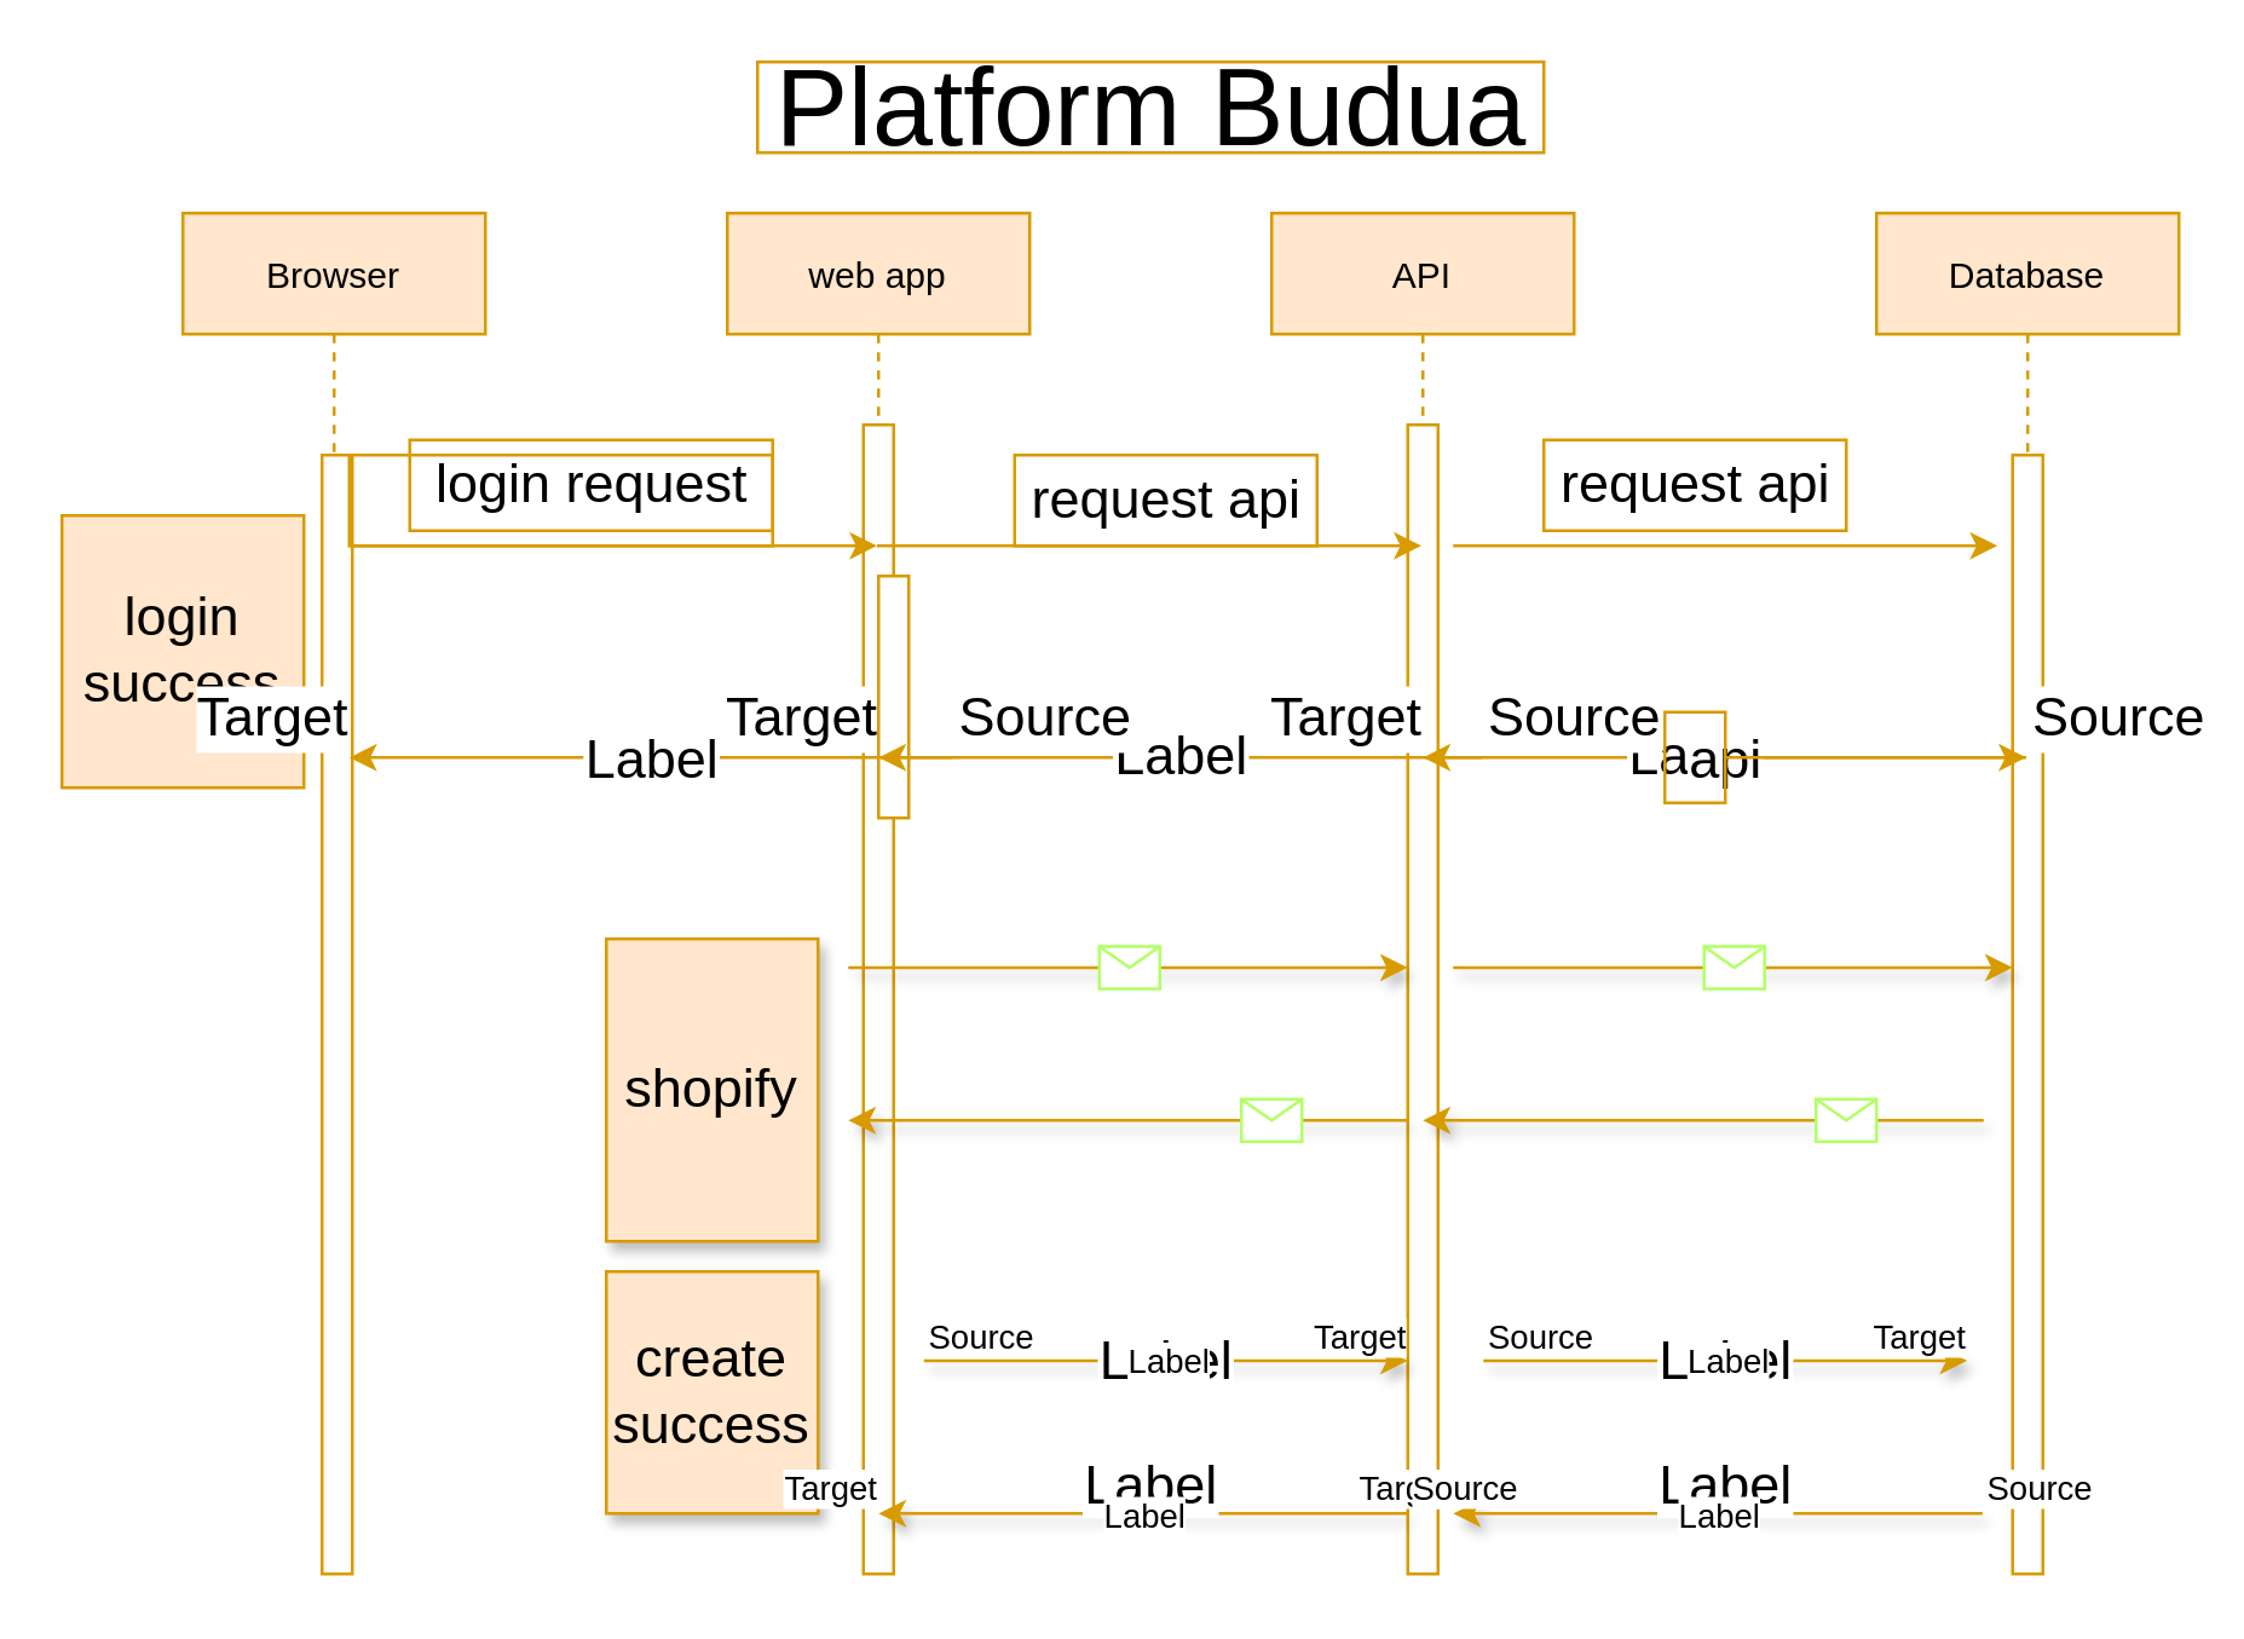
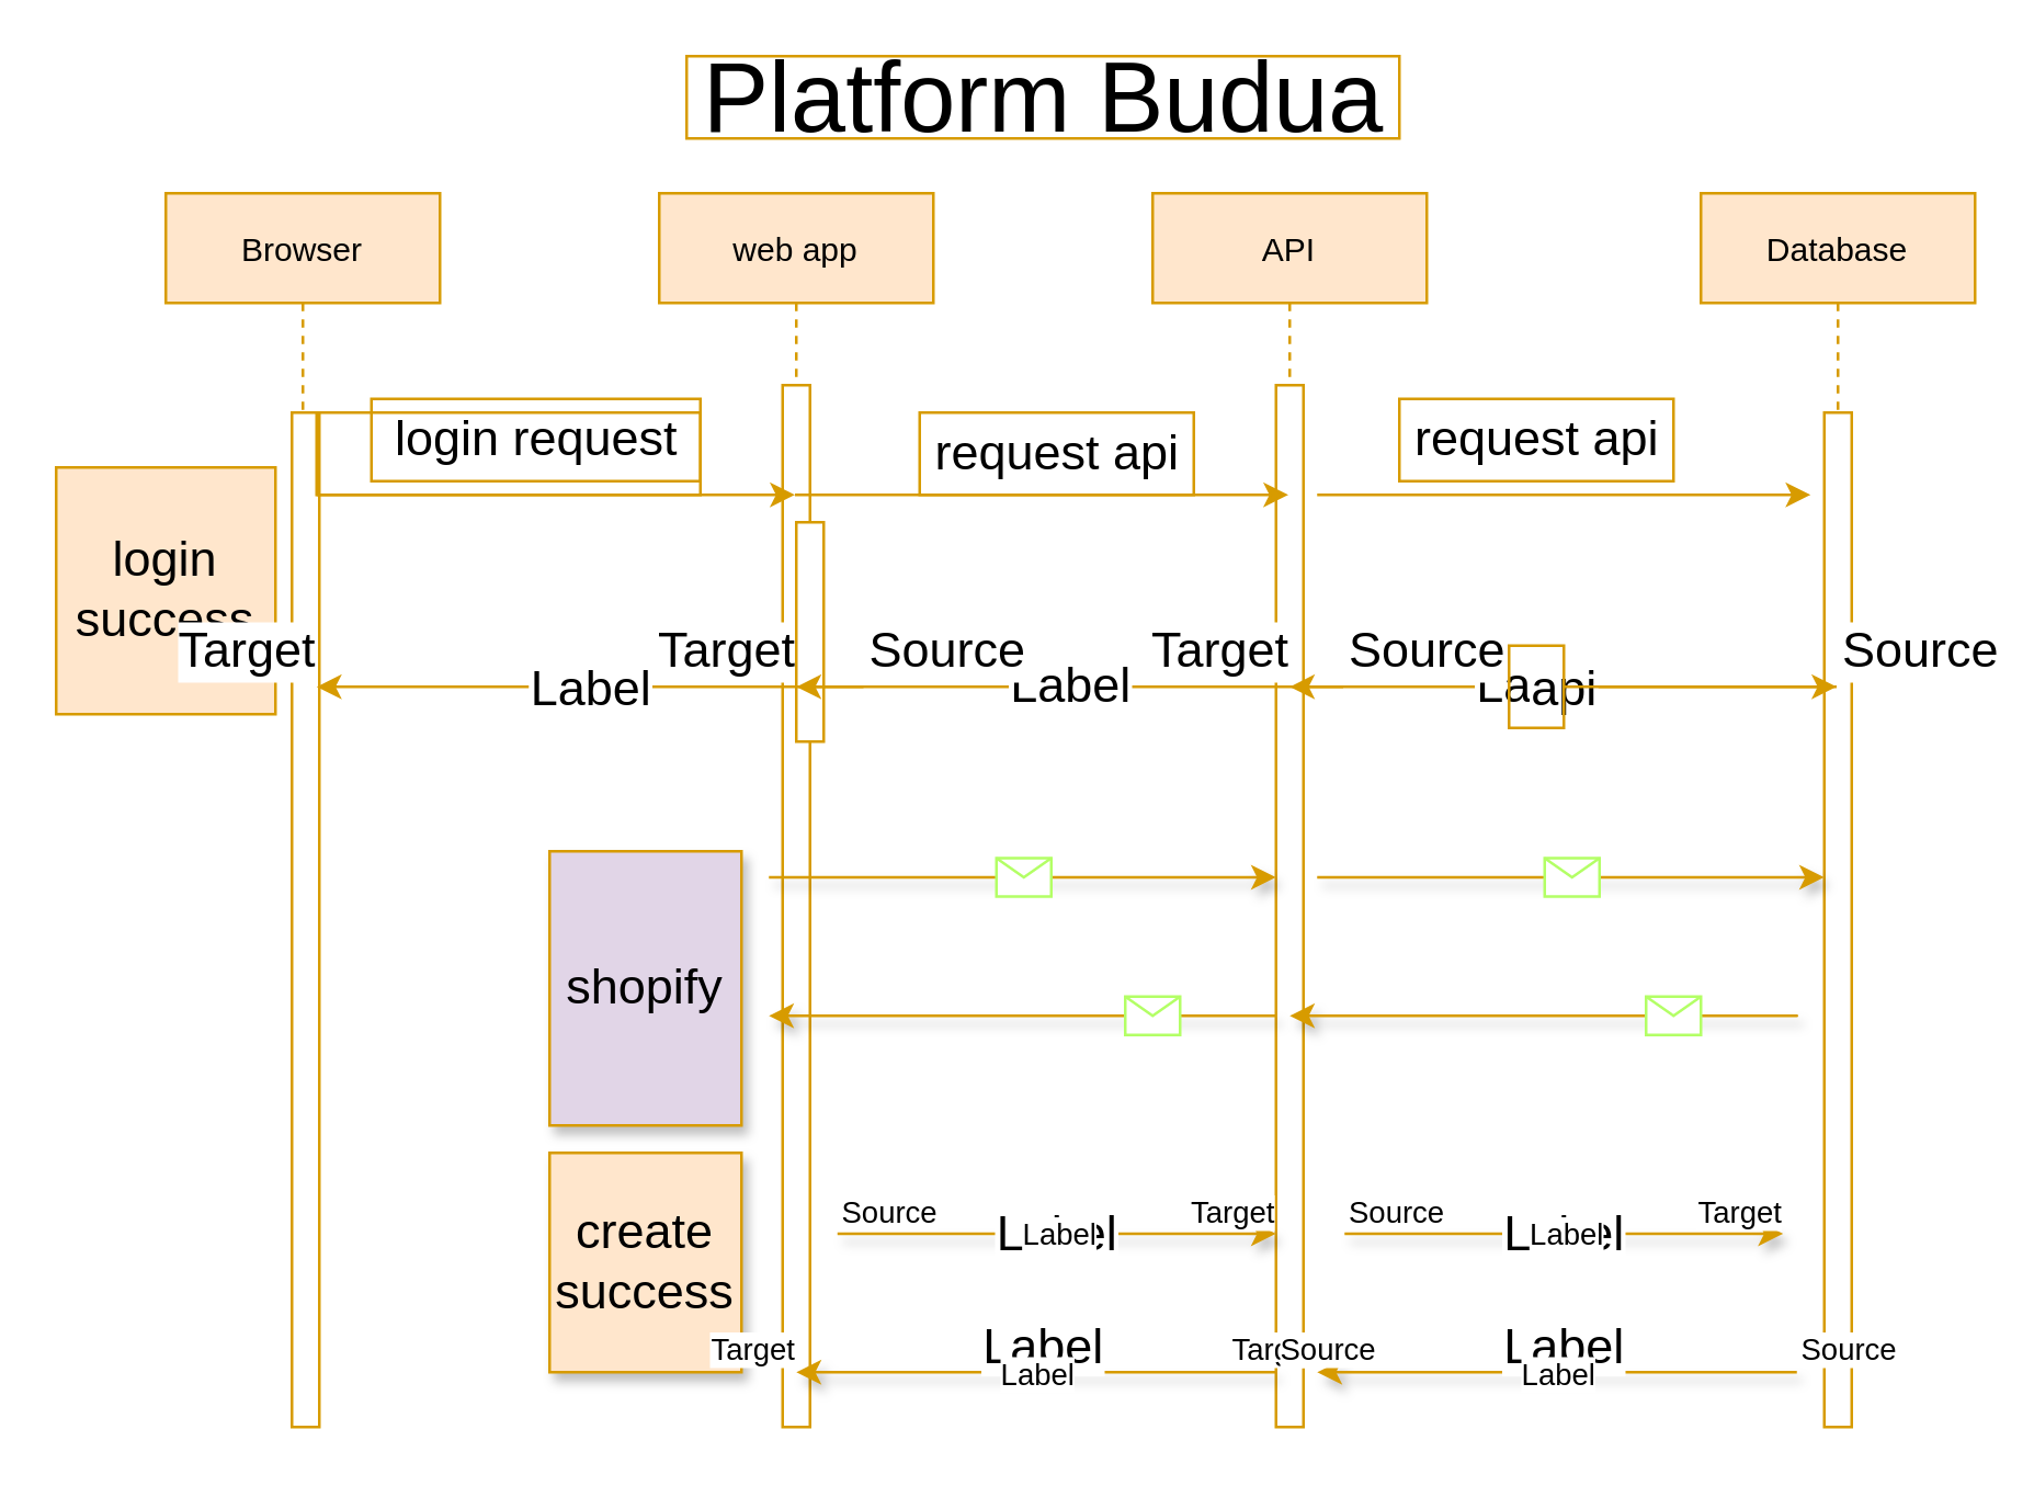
- <mxCell id="33" value="shopify" style="whiteSpace=wrap;html=1;shadow=1;strokeColor=#d79b00;fontSize=18;fillColor=#ffe6cc;" vertex="1" parent="1"><mxGeometry x="200" y="310" width="70" height="100" as="geometry" /></mxCell>
+ <mxCell id="33" value="shopify" style="whiteSpace=wrap;html=1;shadow=1;strokeColor=#d79b00;fontSize=18;fillColor=#e1d5e7;" vertex="1" parent="1"><mxGeometry x="200" y="310" width="70" height="100" as="geometry" /></mxCell>
